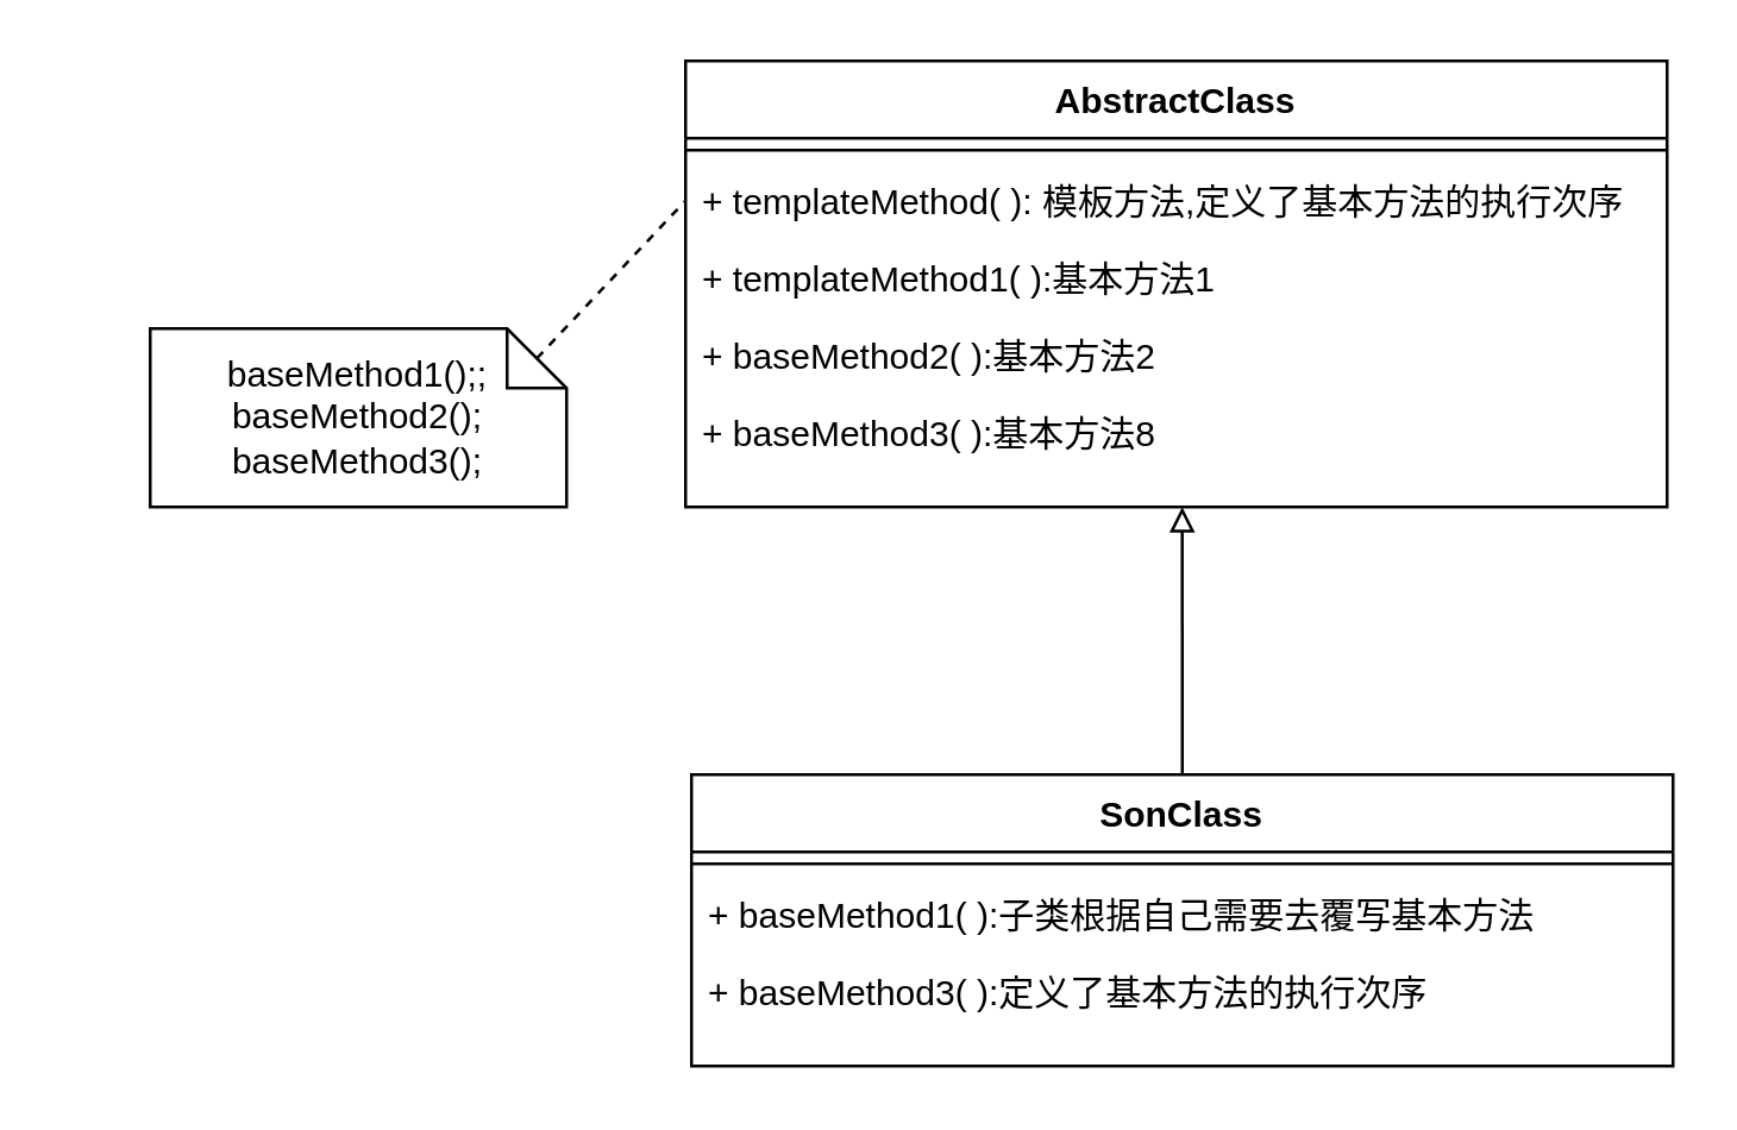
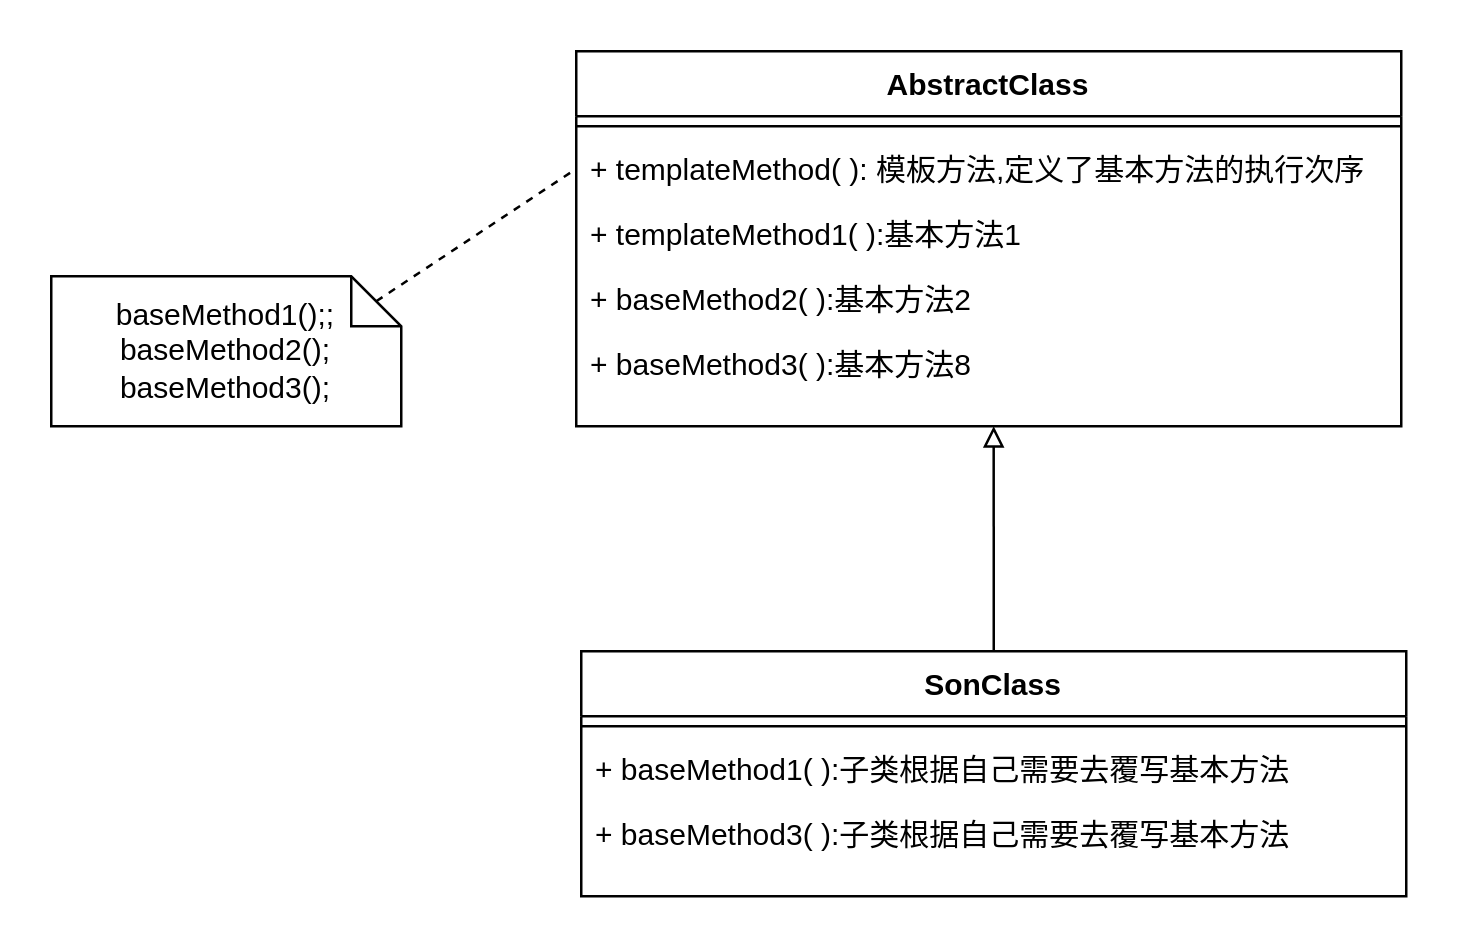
- <mxCell id="13" value="baseMethod1();;&lt;br&gt;baseMethod2();&lt;br&gt;baseMethod3();" style="shape=note;size=20;whiteSpace=wrap;html=1;" vertex="1" parent="1"><mxGeometry x="50" y="110" width="140" height="60" as="geometry" /></mxCell>
+ <mxCell id="13" value="baseMethod1();;&lt;br&gt;baseMethod2();&lt;br&gt;baseMethod3();" style="shape=note;size=20;whiteSpace=wrap;html=1;" vertex="1" parent="1"><mxGeometry x="20" y="110" width="140" height="60" as="geometry" /></mxCell>
- <mxCell id="12" value="+ baseMethod3( ):定义了基本方法的执行次序" style="text;strokeColor=none;fillColor=none;align=left;verticalAlign=top;spacingLeft=4;spacingRight=4;overflow=hidden;rotatable=0;points=[[0,0.5],[1,0.5]];portConstraint=eastwest;" vertex="1" parent="9"><mxGeometry y="60" width="330" height="38" as="geometry" /></mxCell>
+ <mxCell id="12" value="+ baseMethod3( ):子类根据自己需要去覆写基本方法" style="text;strokeColor=none;fillColor=none;align=left;verticalAlign=top;spacingLeft=4;spacingRight=4;overflow=hidden;rotatable=0;points=[[0,0.5],[1,0.5]];portConstraint=eastwest;" vertex="1" parent="9"><mxGeometry y="60" width="330" height="38" as="geometry" /></mxCell>
